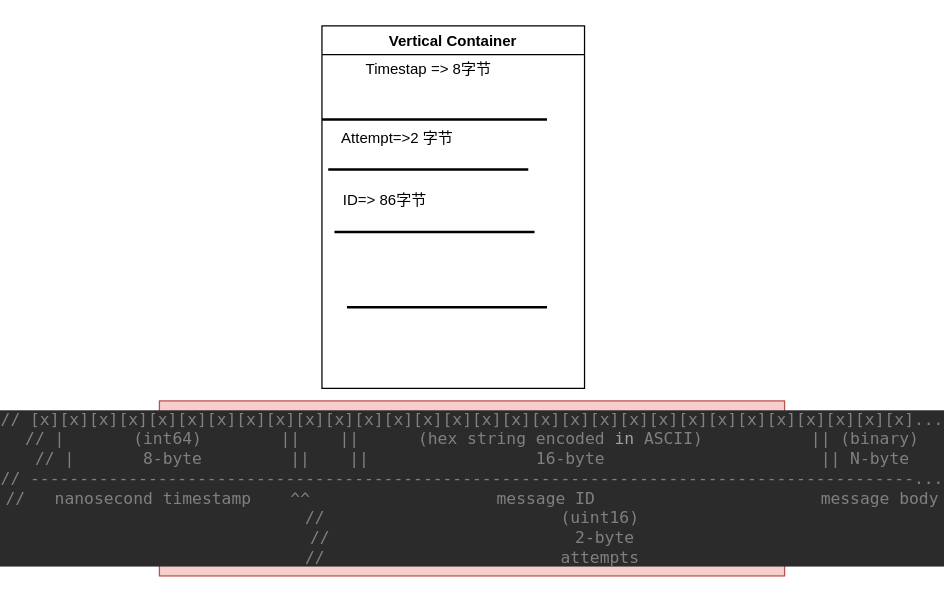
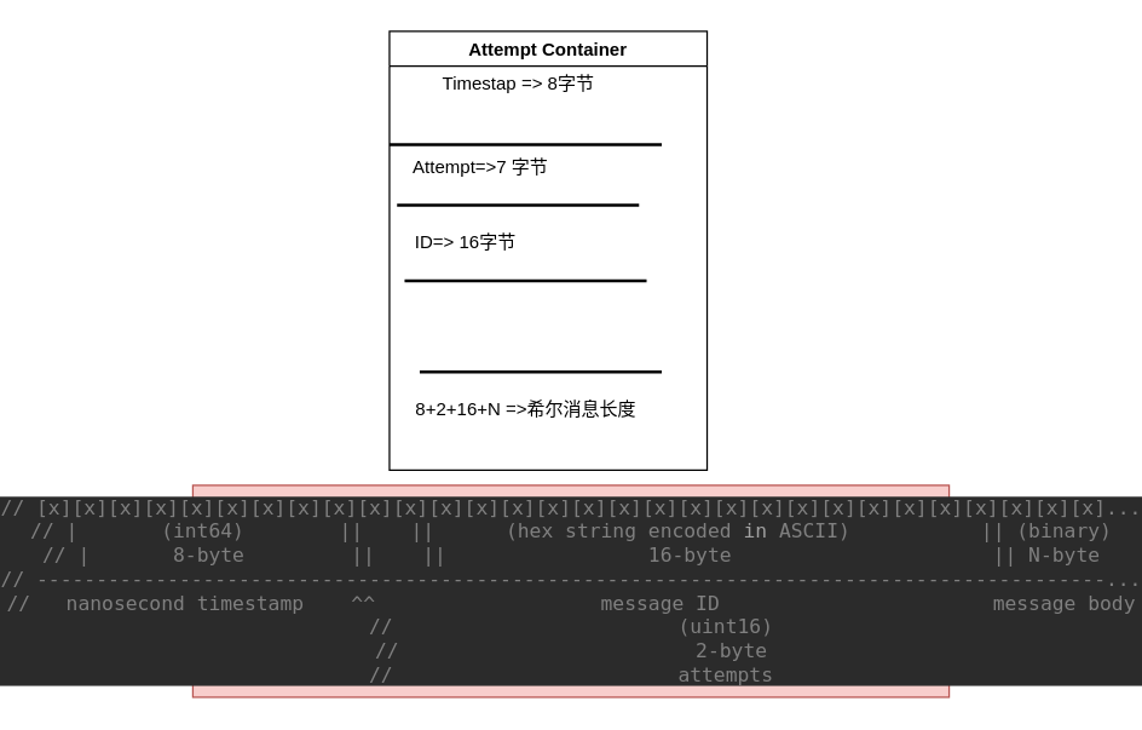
- <mxCell id="2" value="Vertical Container" style="swimlane;" vertex="1" parent="1"><mxGeometry x="150" y="20" width="210" height="290" as="geometry" /></mxCell>
+ <mxCell id="2" value="Attempt Container" style="swimlane;" vertex="1" parent="1"><mxGeometry x="150" y="20" width="210" height="290" as="geometry" /></mxCell>
- <mxCell id="4" value="Attempt=&amp;gt;2 字节" style="text;html=1;align=center;verticalAlign=middle;resizable=0;points=[];autosize=1;strokeColor=none;fillColor=none;" vertex="1" parent="2"><mxGeometry x="5" y="80" width="110" height="20" as="geometry" /></mxCell>
+ <mxCell id="4" value="Attempt=&amp;gt;7 字节" style="text;html=1;align=center;verticalAlign=middle;resizable=0;points=[];autosize=1;strokeColor=none;fillColor=none;" vertex="1" parent="2"><mxGeometry x="5" y="80" width="110" height="20" as="geometry" /></mxCell>
- <mxCell id="10" value="ID=&amp;gt; 86字节" style="text;html=1;align=center;verticalAlign=middle;resizable=0;points=[];autosize=1;strokeColor=none;fillColor=none;" vertex="1" parent="1"><mxGeometry x="160" y="150" width="80" height="20" as="geometry" /></mxCell>
+ <mxCell id="10" value="ID=&amp;gt; 16字节" style="text;html=1;align=center;verticalAlign=middle;resizable=0;points=[];autosize=1;strokeColor=none;fillColor=none;" vertex="1" parent="1"><mxGeometry x="160" y="150" width="80" height="20" as="geometry" /></mxCell>
+ <mxCell id="8" value="8+2+16+N =&amp;gt;希尔消息长度" style="text;html=1;align=center;verticalAlign=middle;resizable=0;points=[];autosize=1;strokeColor=none;fillColor=none;" vertex="1" parent="2"><mxGeometry x="10" y="240" width="160" height="20" as="geometry" /></mxCell>
